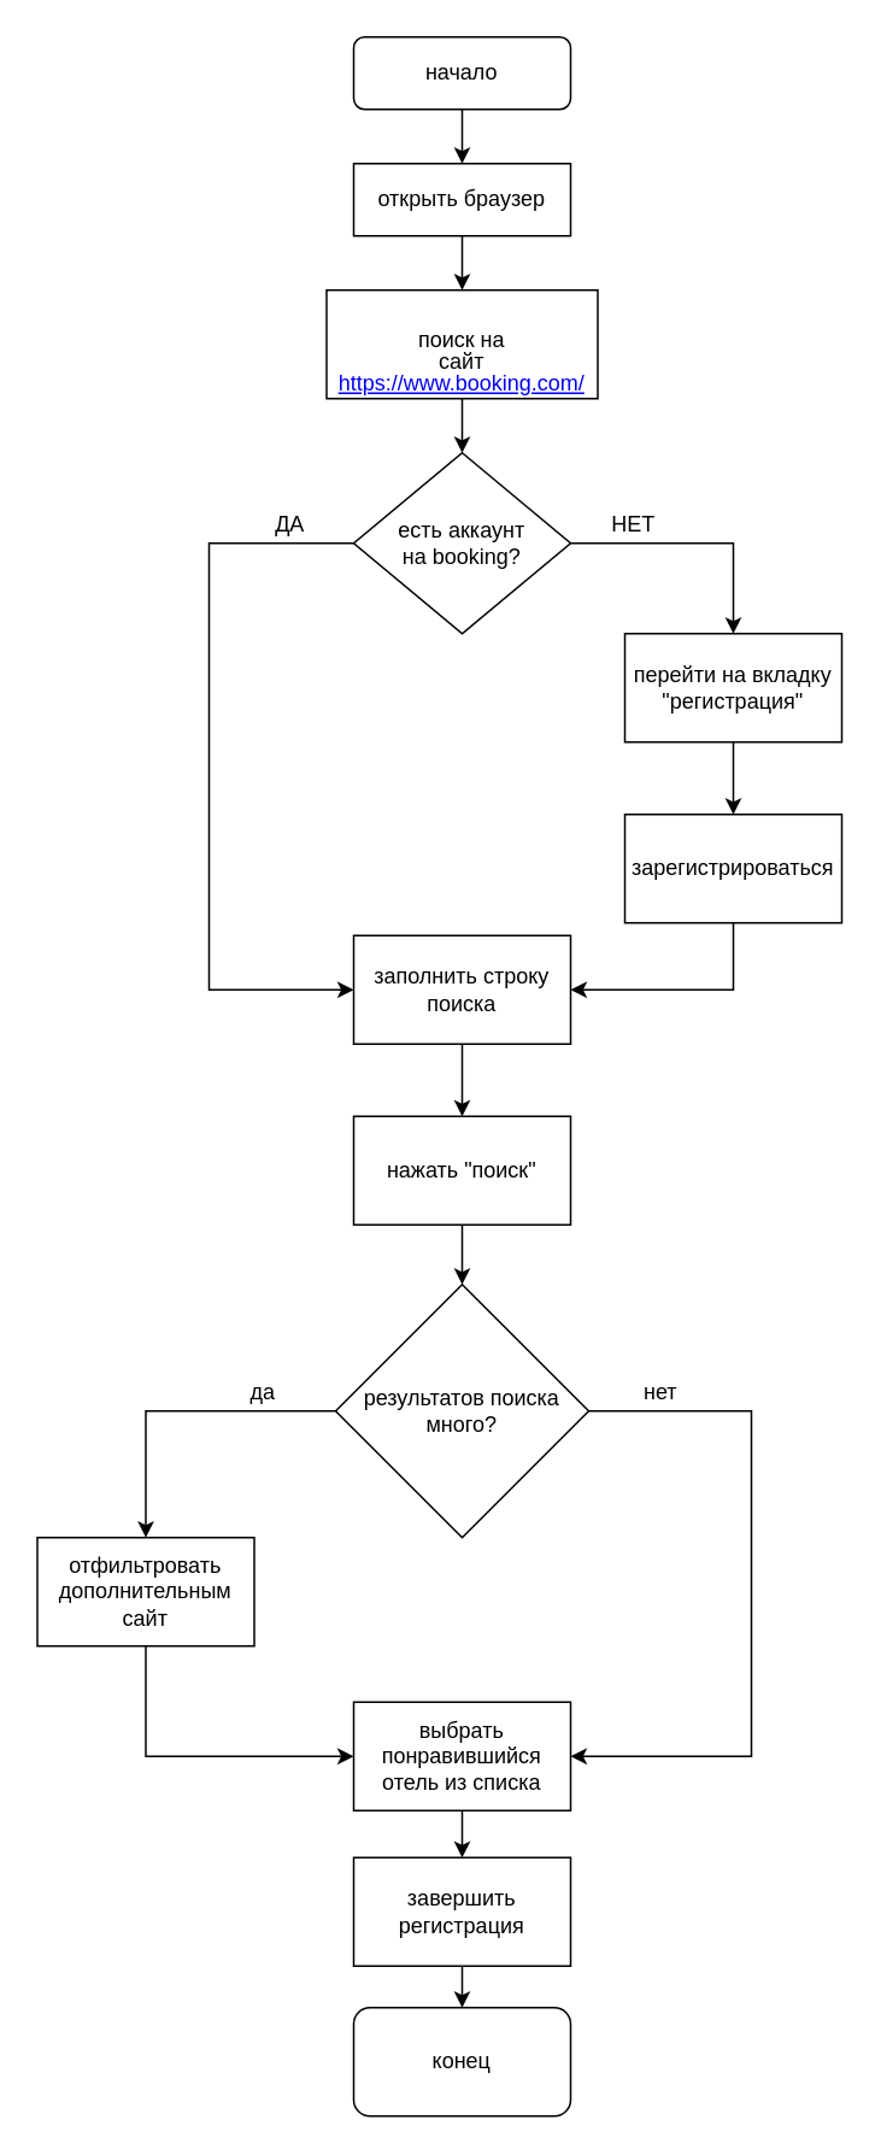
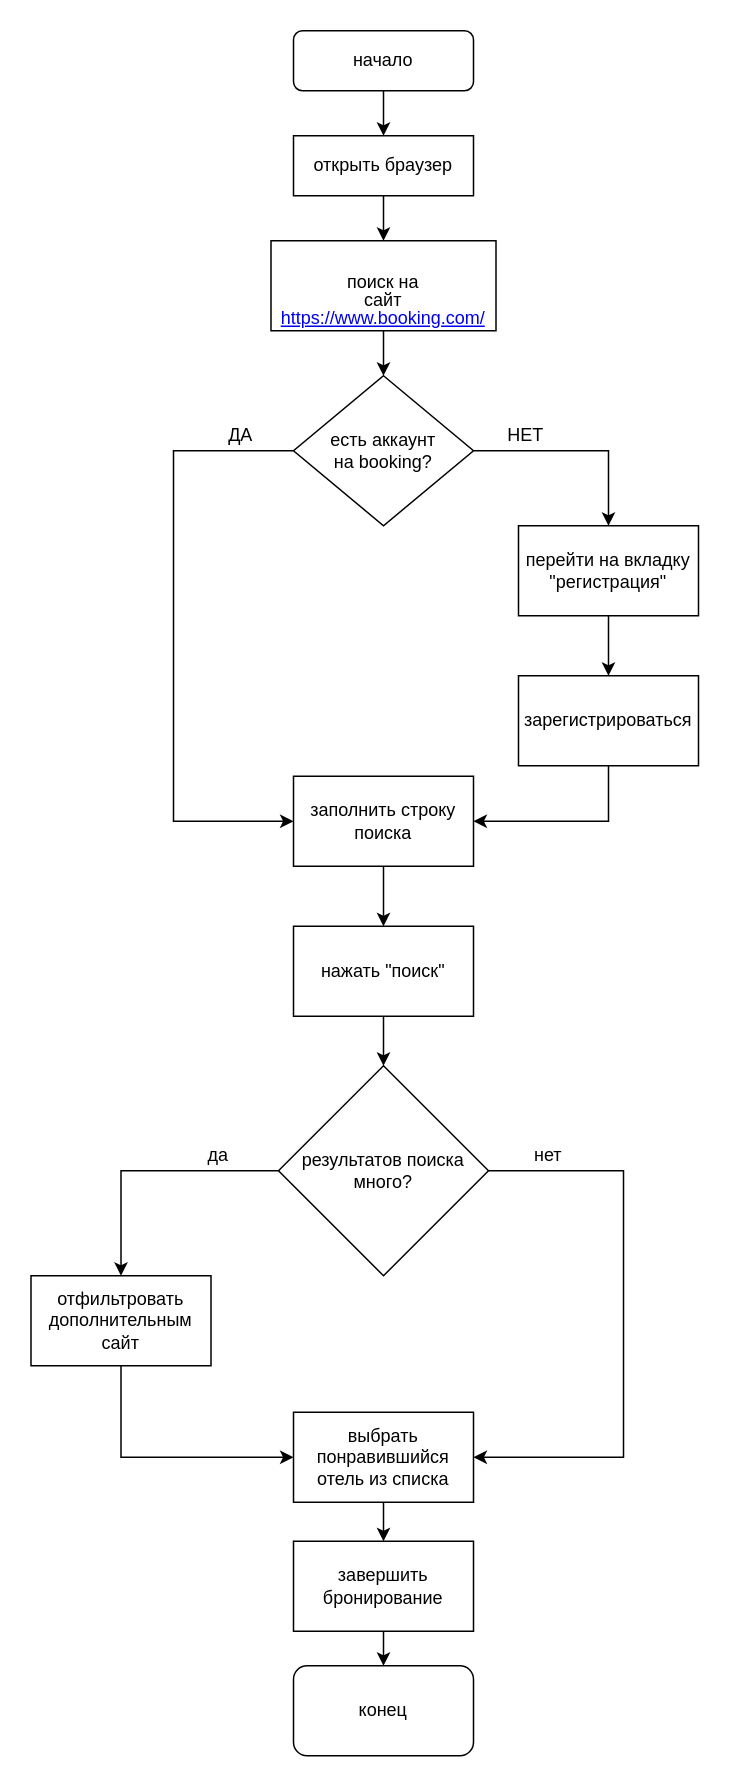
- <mxCell id="31" value="завершить регистрация" style="rounded=0;whiteSpace=wrap;html=1;labelBackgroundColor=none;fontColor=#000000;align=center;" vertex="1" parent="1"><mxGeometry x="195" y="1027" width="120" height="60" as="geometry" /></mxCell>
+ <mxCell id="31" value="завершить бронирование" style="rounded=0;whiteSpace=wrap;html=1;labelBackgroundColor=none;fontColor=#000000;align=center;" vertex="1" parent="1"><mxGeometry x="195" y="1027" width="120" height="60" as="geometry" /></mxCell>
